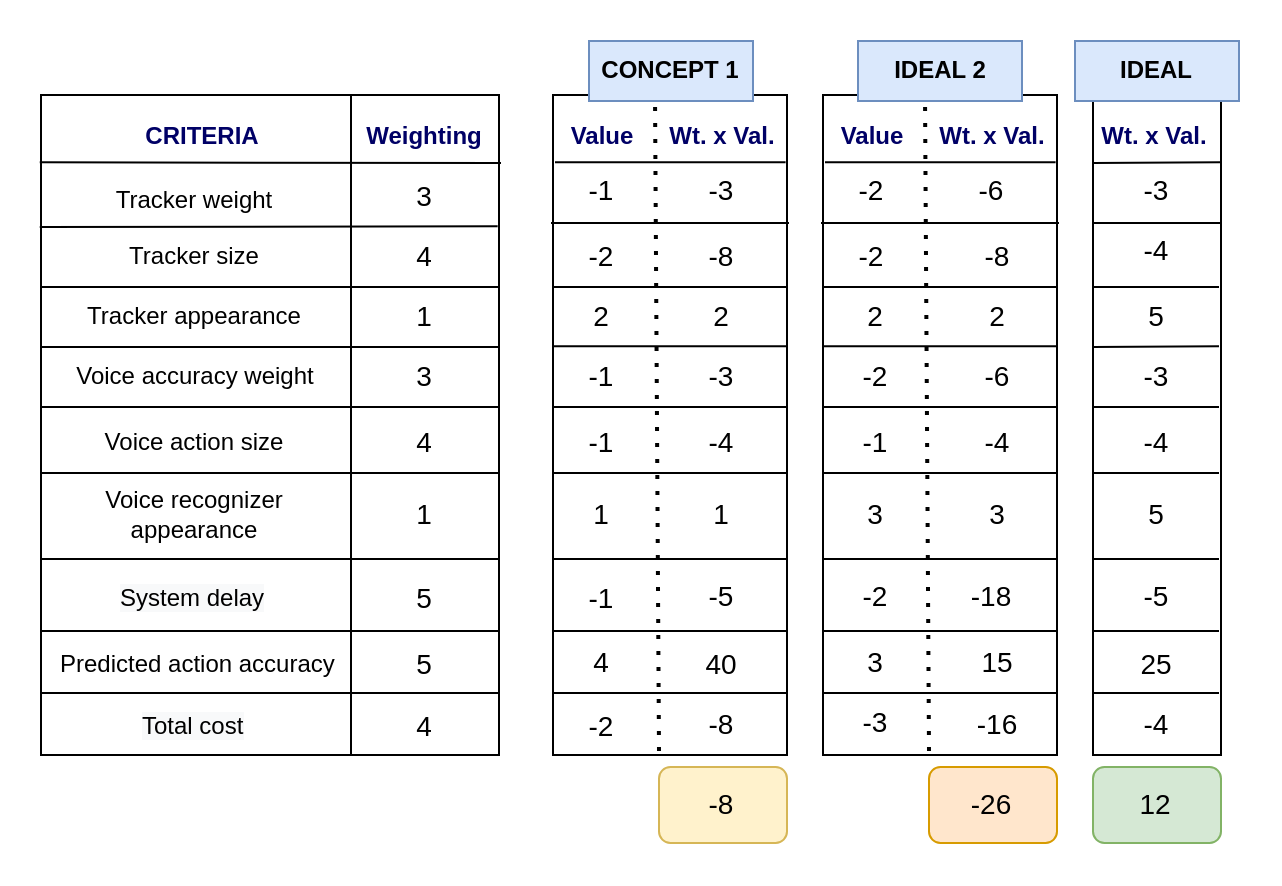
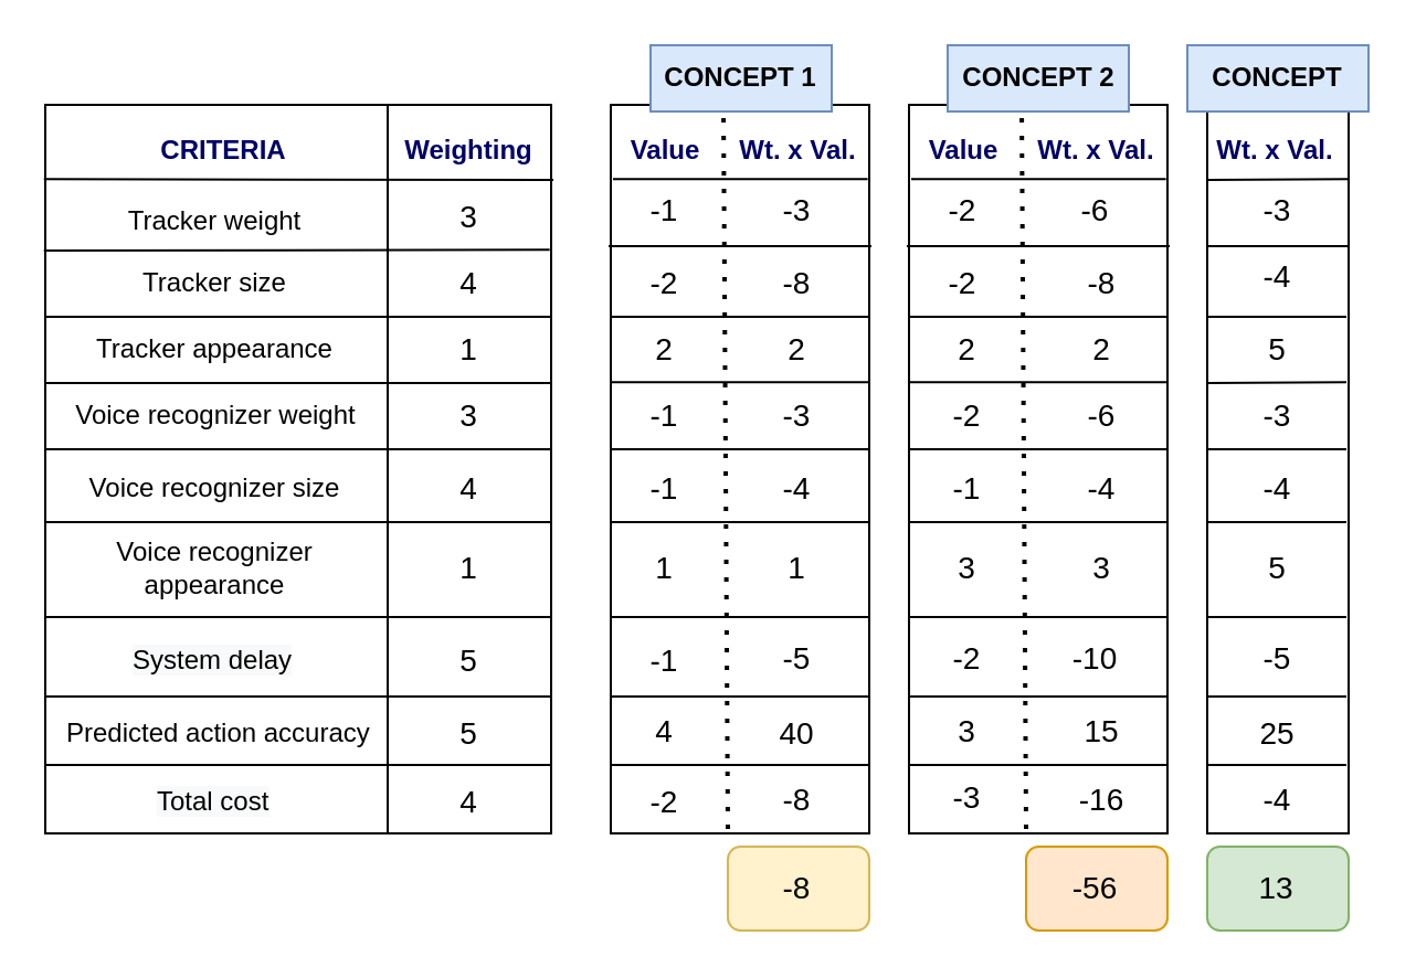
- <mxCell id="62" value="&lt;b&gt;IDEAL 2&lt;/b&gt;" style="text;html=1;strokeColor=#6c8ebf;fillColor=#dae8fc;align=center;verticalAlign=middle;whiteSpace=wrap;rounded=0;" vertex="1" parent="1"><mxGeometry x="428.5" y="20" width="82" height="30" as="geometry" /></mxCell>
+ <mxCell id="62" value="&lt;b&gt;CONCEPT 2&lt;/b&gt;" style="text;html=1;strokeColor=#6c8ebf;fillColor=#dae8fc;align=center;verticalAlign=middle;whiteSpace=wrap;rounded=0;" vertex="1" parent="1"><mxGeometry x="428.5" y="20" width="82" height="30" as="geometry" /></mxCell>
- <mxCell id="63" value="&lt;b&gt;IDEAL&lt;/b&gt;" style="text;html=1;strokeColor=#6c8ebf;fillColor=#dae8fc;align=center;verticalAlign=middle;whiteSpace=wrap;rounded=0;" vertex="1" parent="1"><mxGeometry x="537" y="20" width="82" height="30" as="geometry" /></mxCell>
+ <mxCell id="63" value="&lt;b&gt;CONCEPT&lt;/b&gt;" style="text;html=1;strokeColor=#6c8ebf;fillColor=#dae8fc;align=center;verticalAlign=middle;whiteSpace=wrap;rounded=0;" vertex="1" parent="1"><mxGeometry x="537" y="20" width="82" height="30" as="geometry" /></mxCell>
- <mxCell id="12" value="Voice accuracy weight" style="text;html=1;strokeColor=none;fillColor=none;align=center;verticalAlign=middle;whiteSpace=wrap;rounded=0;" vertex="1" parent="1"><mxGeometry x="32.5" y="173" width="129" height="30" as="geometry" /></mxCell>
+ <mxCell id="12" value="Voice recognizer weight" style="text;html=1;strokeColor=none;fillColor=none;align=center;verticalAlign=middle;whiteSpace=wrap;rounded=0;" vertex="1" parent="1"><mxGeometry x="32.5" y="173" width="129" height="30" as="geometry" /></mxCell>
- <mxCell id="13" value="Voice action size" style="text;html=1;strokeColor=none;fillColor=none;align=center;verticalAlign=middle;whiteSpace=wrap;rounded=0;" vertex="1" parent="1"><mxGeometry x="39" y="206" width="116" height="30" as="geometry" /></mxCell>
+ <mxCell id="13" value="Voice recognizer size" style="text;html=1;strokeColor=none;fillColor=none;align=center;verticalAlign=middle;whiteSpace=wrap;rounded=0;" vertex="1" parent="1"><mxGeometry x="39" y="206" width="116" height="30" as="geometry" /></mxCell>
- <mxCell id="109" value="&lt;font style=&quot;font-size: 14px&quot;&gt;-18&lt;/font&gt;" style="text;html=1;strokeColor=none;fillColor=none;align=center;verticalAlign=middle;whiteSpace=wrap;rounded=0;" vertex="1" parent="1"><mxGeometry x="480.38" y="283" width="31.25" height="30" as="geometry" /></mxCell>
+ <mxCell id="109" value="&lt;font style=&quot;font-size: 14px&quot;&gt;-10&lt;/font&gt;" style="text;html=1;strokeColor=none;fillColor=none;align=center;verticalAlign=middle;whiteSpace=wrap;rounded=0;" vertex="1" parent="1"><mxGeometry x="480.38" y="283" width="31.25" height="30" as="geometry" /></mxCell>
- <mxCell id="121" value="&lt;font style=&quot;font-size: 14px&quot;&gt;-26&lt;/font&gt;" style="text;html=1;strokeColor=none;fillColor=none;align=center;verticalAlign=middle;whiteSpace=wrap;rounded=0;" vertex="1" parent="1"><mxGeometry x="480.38" y="387" width="31.25" height="30" as="geometry" /></mxCell>
+ <mxCell id="121" value="&lt;font style=&quot;font-size: 14px&quot;&gt;-56&lt;/font&gt;" style="text;html=1;strokeColor=none;fillColor=none;align=center;verticalAlign=middle;whiteSpace=wrap;rounded=0;" vertex="1" parent="1"><mxGeometry x="480.38" y="387" width="31.25" height="30" as="geometry" /></mxCell>
- <mxCell id="123" value="&lt;span style=&quot;font-size: 14px&quot;&gt;12&lt;/span&gt;" style="text;html=1;strokeColor=none;fillColor=none;align=center;verticalAlign=middle;whiteSpace=wrap;rounded=0;" vertex="1" parent="1"><mxGeometry x="562.38" y="387" width="31.25" height="30" as="geometry" /></mxCell>
+ <mxCell id="123" value="&lt;span style=&quot;font-size: 14px&quot;&gt;13&lt;/span&gt;" style="text;html=1;strokeColor=none;fillColor=none;align=center;verticalAlign=middle;whiteSpace=wrap;rounded=0;" vertex="1" parent="1"><mxGeometry x="562.38" y="387" width="31.25" height="30" as="geometry" /></mxCell>
